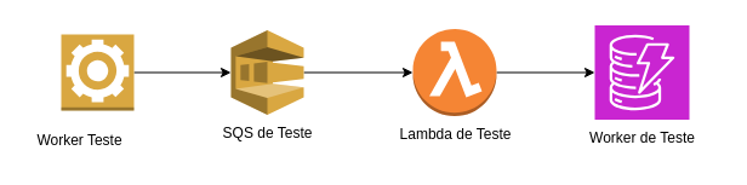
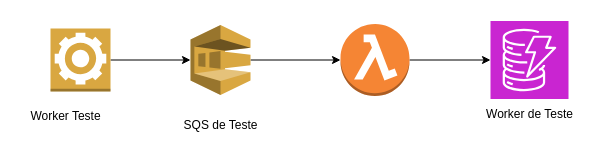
- <mxCell id="7" value="SQS de Teste" style="text;html=1;align=center;verticalAlign=middle;resizable=0;points=[];autosize=1;strokeColor=none;fillColor=none;" vertex="1" parent="1"><mxGeometry x="170" y="94.5" width="100" height="30" as="geometry" /></mxCell>
+ <mxCell id="7" value="SQS de Teste" style="text;html=1;align=center;verticalAlign=middle;resizable=0;points=[];autosize=1;strokeColor=none;fillColor=none;" vertex="1" parent="1"><mxGeometry x="170" y="109.5" width="100" height="30" as="geometry" /></mxCell>
- <mxCell id="10" value="Lambda de Teste" style="text;html=1;align=center;verticalAlign=middle;resizable=0;points=[];autosize=1;strokeColor=none;fillColor=none;" vertex="1" parent="1"><mxGeometry x="314.5" y="95.5" width="120" height="30" as="geometry" /></mxCell>
